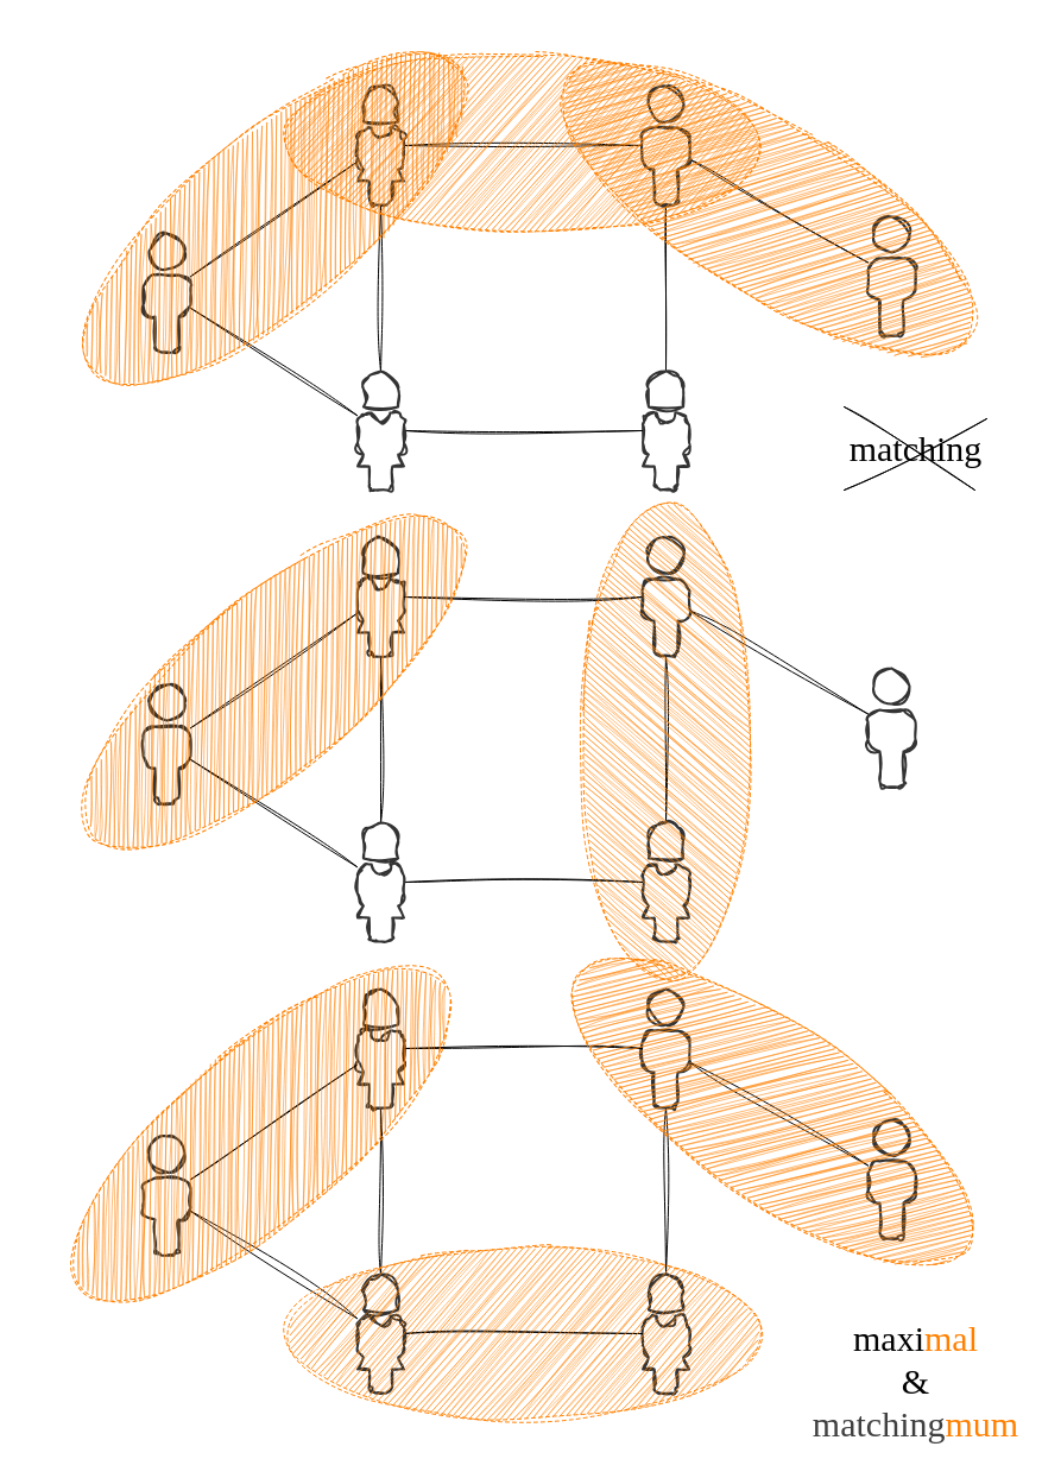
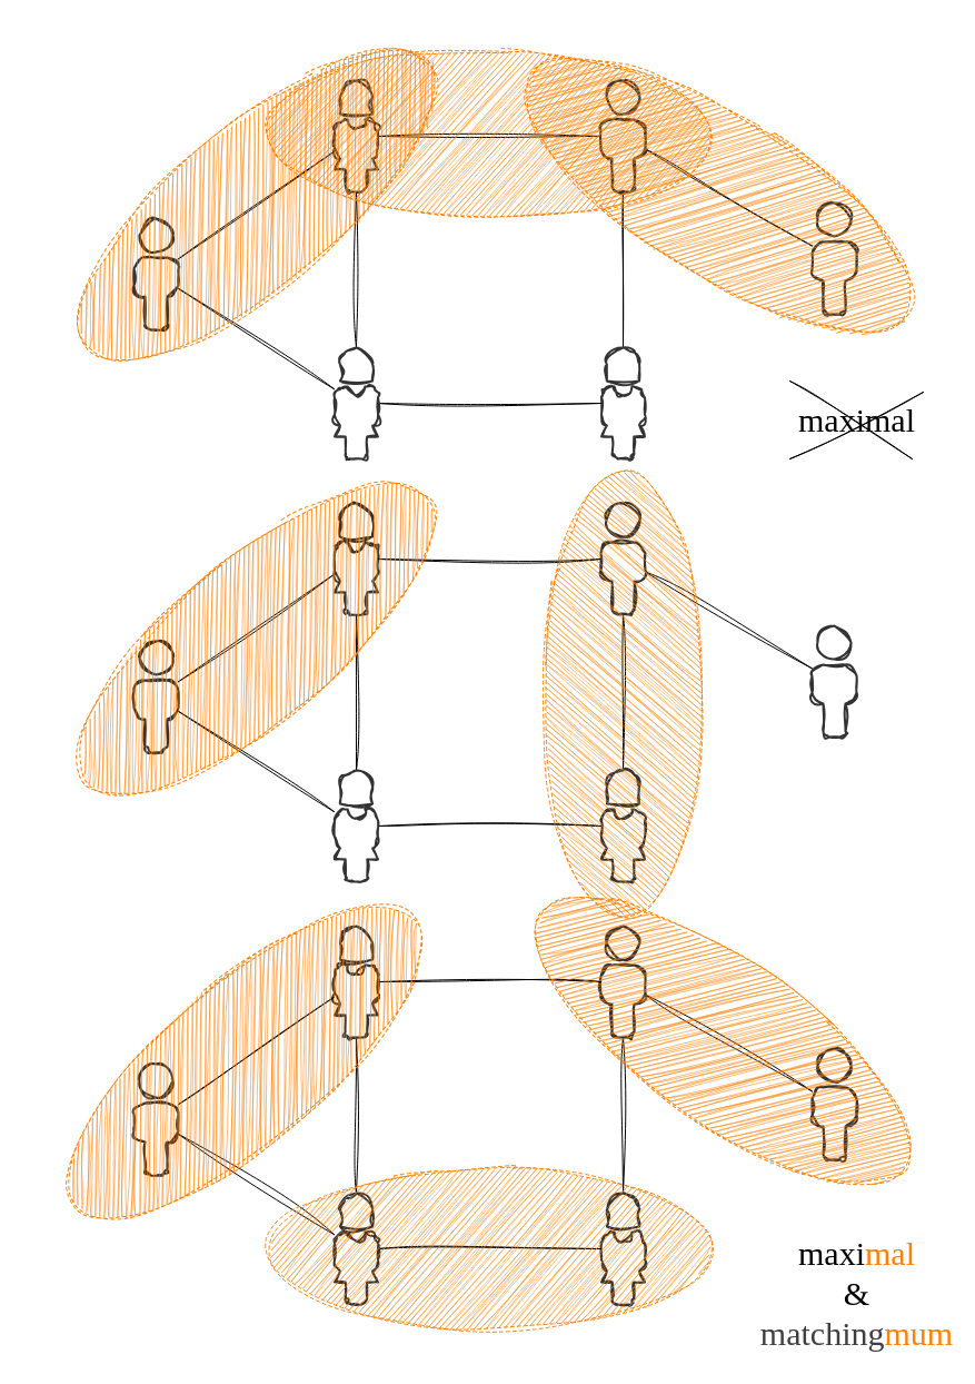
- <mxCell id="48" value="&lt;font style=&quot;font-size: 30px;&quot; face=&quot;Comic Sans MS&quot;&gt;matching&lt;/font&gt;" style="text;html=1;align=center;verticalAlign=middle;resizable=0;points=[];autosize=1;strokeColor=none;fillColor=none;" parent="1" vertex="1"><mxGeometry x="695" y="329" width="150" height="50" as="geometry" /></mxCell>
+ <mxCell id="48" value="&lt;font style=&quot;font-size: 30px;&quot; face=&quot;Comic Sans MS&quot;&gt;maximal&lt;/font&gt;" style="text;html=1;align=center;verticalAlign=middle;resizable=0;points=[];autosize=1;strokeColor=none;fillColor=none;" parent="1" vertex="1"><mxGeometry x="695" y="329" width="150" height="50" as="geometry" /></mxCell>
